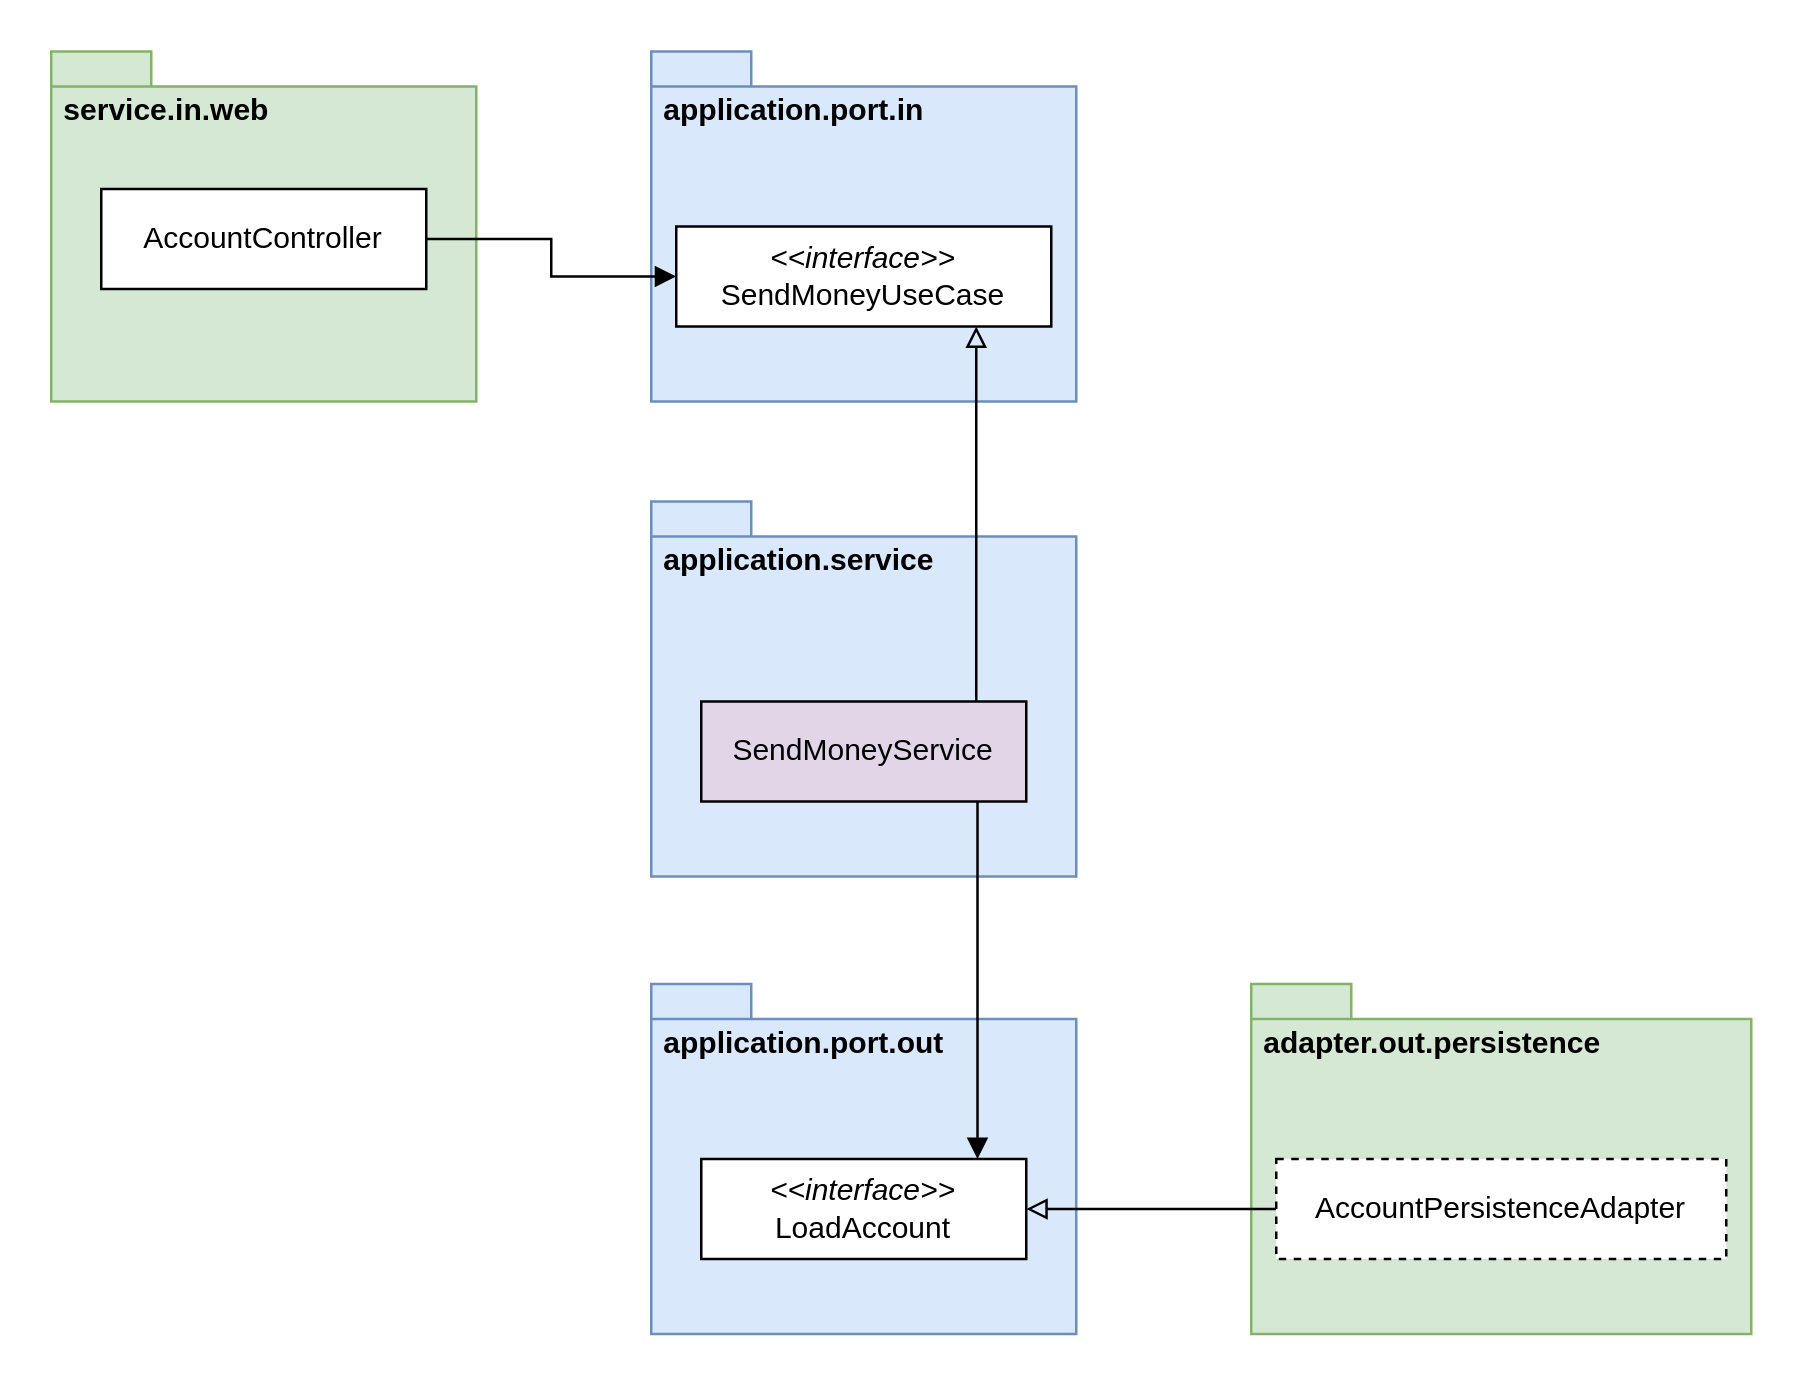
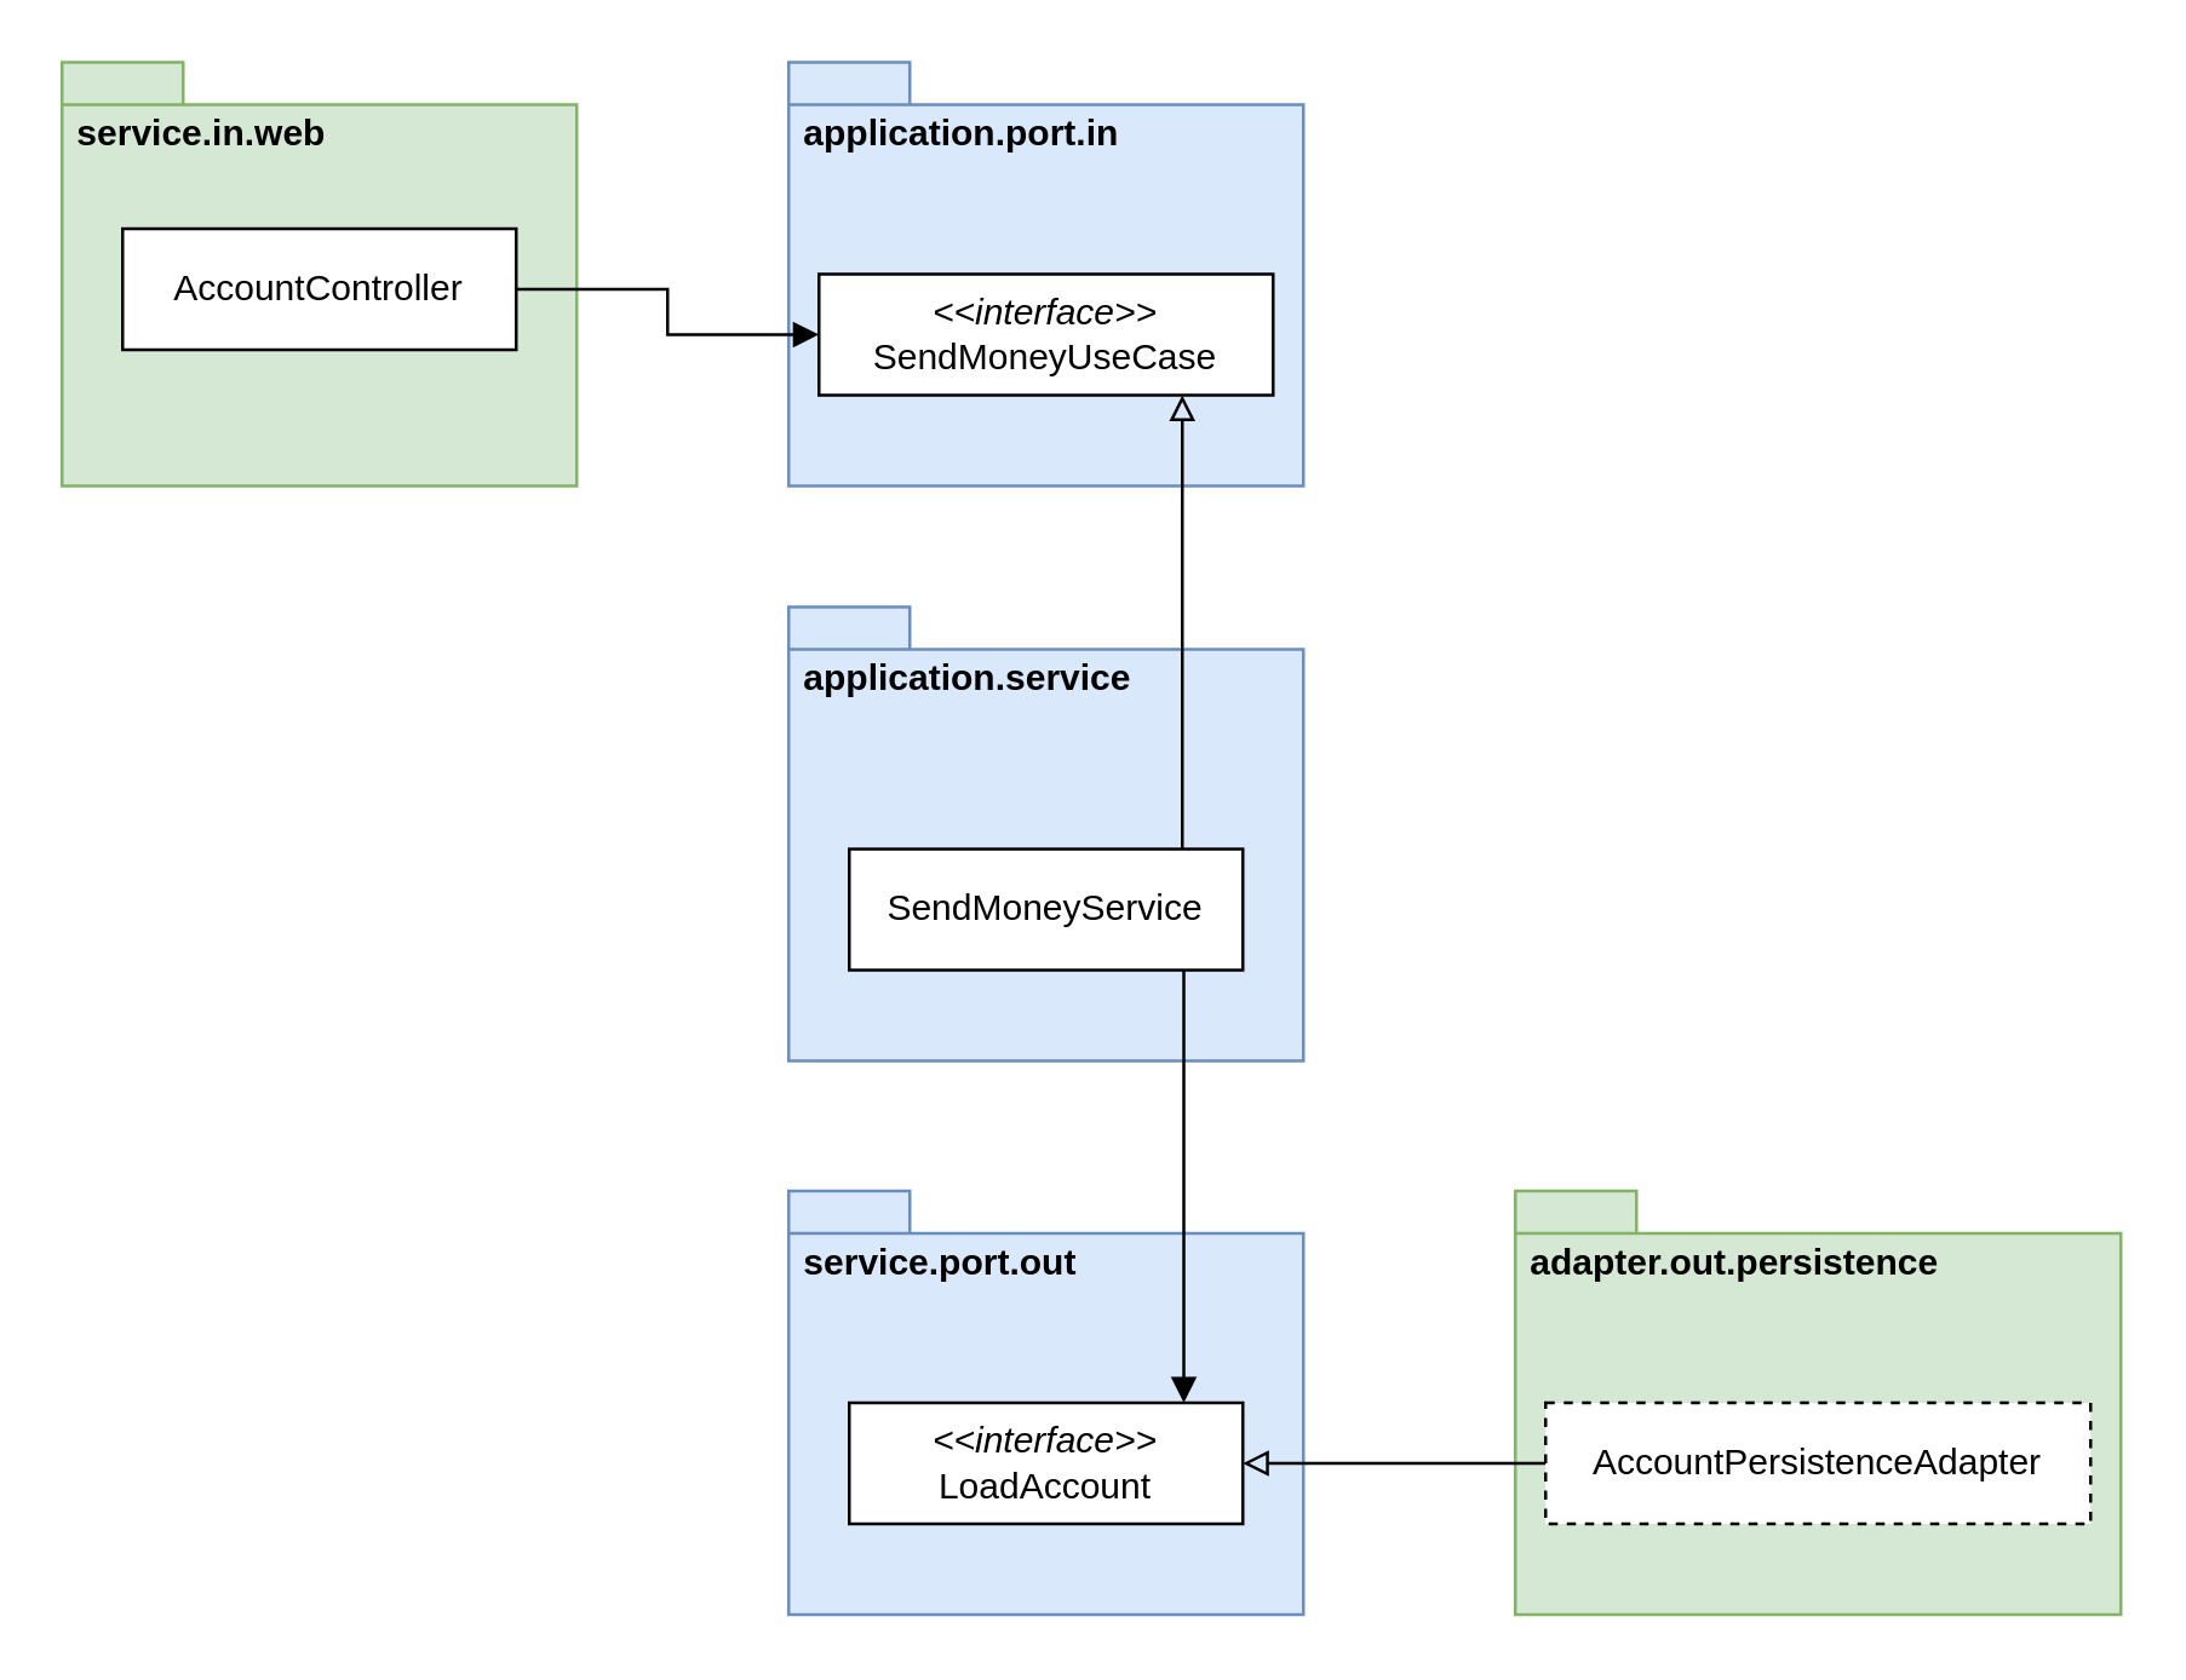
- <mxCell id="14" value="SendMoneyService" style="rounded=0;whiteSpace=wrap;html=1;fillColor=#e1d5e7;" vertex="1" parent="1"><mxGeometry x="280" y="280" width="130" height="40" as="geometry" /></mxCell>
+ <mxCell id="14" value="SendMoneyService" style="rounded=0;whiteSpace=wrap;html=1;" vertex="1" parent="1"><mxGeometry x="280" y="280" width="130" height="40" as="geometry" /></mxCell>
- <mxCell id="5" value="&amp;nbsp;application.port.out" style="shape=folder;fontStyle=1;spacingTop=10;tabWidth=40;tabHeight=14;tabPosition=left;html=1;whiteSpace=wrap;verticalAlign=top;align=left;fillColor=#dae8fc;strokeColor=#6c8ebf;" vertex="1" parent="1"><mxGeometry x="260" y="393" width="170" height="140" as="geometry" /></mxCell>
+ <mxCell id="5" value="&amp;nbsp;service.port.out" style="shape=folder;fontStyle=1;spacingTop=10;tabWidth=40;tabHeight=14;tabPosition=left;html=1;whiteSpace=wrap;verticalAlign=top;align=left;fillColor=#dae8fc;strokeColor=#6c8ebf;" vertex="1" parent="1"><mxGeometry x="260" y="393" width="170" height="140" as="geometry" /></mxCell>
